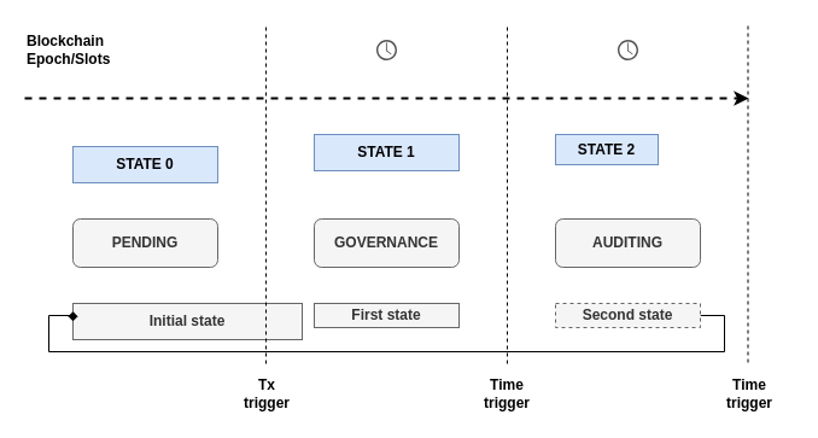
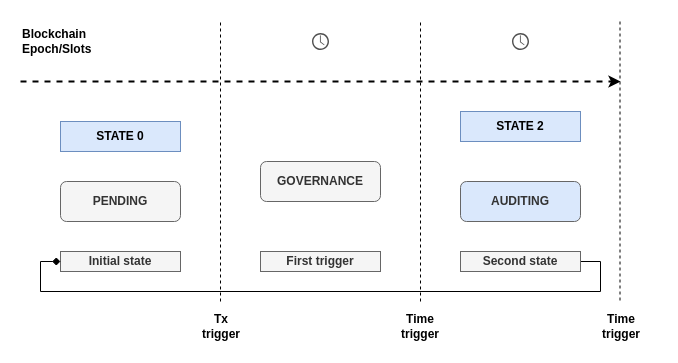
- <mxCell id="19" value="STATE 2" style="text;html=1;align=center;verticalAlign=middle;whiteSpace=wrap;rounded=0;fontStyle=1;fillColor=#dae8fc;strokeColor=#6c8ebf;" parent="1" vertex="1"><mxGeometry x="460" y="111" width="85" height="25" as="geometry" /></mxCell>
+ <mxCell id="19" value="STATE 2" style="text;html=1;align=center;verticalAlign=middle;whiteSpace=wrap;rounded=0;fontStyle=1;fillColor=#dae8fc;strokeColor=#6c8ebf;" parent="1" vertex="1"><mxGeometry x="460" y="111" width="120" height="30" as="geometry" /></mxCell>
- <mxCell id="5" value="STATE 1" style="text;html=1;align=center;verticalAlign=middle;whiteSpace=wrap;rounded=0;fontStyle=1;fillColor=#dae8fc;strokeColor=#6c8ebf;" parent="1" vertex="1"><mxGeometry x="260" y="111" width="120" height="30" as="geometry" /></mxCell>
- <mxCell id="3" value="&lt;b&gt;GOVERNANCE&lt;/b&gt;" style="rounded=1;whiteSpace=wrap;html=1;fillColor=#f5f5f5;fontColor=#333333;strokeColor=#666666;" parent="1" vertex="1"><mxGeometry x="260" y="181" width="120" height="40" as="geometry" /></mxCell>
+ <mxCell id="3" value="&lt;b&gt;GOVERNANCE&lt;/b&gt;" style="rounded=1;whiteSpace=wrap;html=1;fillColor=#f5f5f5;fontColor=#333333;strokeColor=#666666;" parent="1" vertex="1"><mxGeometry x="260" y="161" width="120" height="40" as="geometry" /></mxCell>
- <mxCell id="4" value="&lt;b&gt;AUDITING&lt;/b&gt;" style="rounded=1;whiteSpace=wrap;html=1;fillColor=#f5f5f5;fontColor=#333333;strokeColor=#666666;" parent="1" vertex="1"><mxGeometry x="460" y="181" width="120" height="40" as="geometry" /></mxCell>
+ <mxCell id="4" value="&lt;b&gt;AUDITING&lt;/b&gt;" style="rounded=1;whiteSpace=wrap;html=1;fillColor=#dae8fc;fontColor=#333333;strokeColor=#666666;" parent="1" vertex="1"><mxGeometry x="460" y="181" width="120" height="40" as="geometry" /></mxCell>
- <mxCell id="7" value="&lt;b&gt;First state&lt;/b&gt;" style="rounded=0;whiteSpace=wrap;html=1;fillColor=#f5f5f5;fontColor=#333333;strokeColor=#666666;" parent="1" vertex="1"><mxGeometry x="260" y="251" width="120" height="20" as="geometry" /></mxCell>
+ <mxCell id="7" value="&lt;b&gt;First trigger&lt;/b&gt;" style="rounded=0;whiteSpace=wrap;html=1;fillColor=#f5f5f5;fontColor=#333333;strokeColor=#666666;" parent="1" vertex="1"><mxGeometry x="260" y="251" width="120" height="20" as="geometry" /></mxCell>
- <mxCell id="9" value="&lt;b&gt;Second state&lt;/b&gt;" style="rounded=0;whiteSpace=wrap;html=1;fillColor=#f5f5f5;strokeColor=#666666;fontColor=#333333;dashed=1;" parent="1" vertex="1"><mxGeometry x="460" y="251" width="120" height="20" as="geometry" /></mxCell>
+ <mxCell id="9" value="&lt;b&gt;Second state&lt;/b&gt;" style="rounded=0;whiteSpace=wrap;html=1;fillColor=#f5f5f5;strokeColor=#666666;fontColor=#333333;" parent="1" vertex="1"><mxGeometry x="460" y="251" width="120" height="20" as="geometry" /></mxCell>
- <mxCell id="6" value="&lt;b&gt;Initial state&lt;/b&gt;" style="rounded=0;whiteSpace=wrap;html=1;fillColor=#f5f5f5;strokeColor=#666666;fontColor=#333333;" parent="1" vertex="1"><mxGeometry x="60" y="251" width="190" height="30" as="geometry" /></mxCell>
+ <mxCell id="6" value="&lt;b&gt;Initial state&lt;/b&gt;" style="rounded=0;whiteSpace=wrap;html=1;fillColor=#f5f5f5;strokeColor=#666666;fontColor=#333333;" parent="1" vertex="1"><mxGeometry x="60" y="251" width="120" height="20" as="geometry" /></mxCell>
